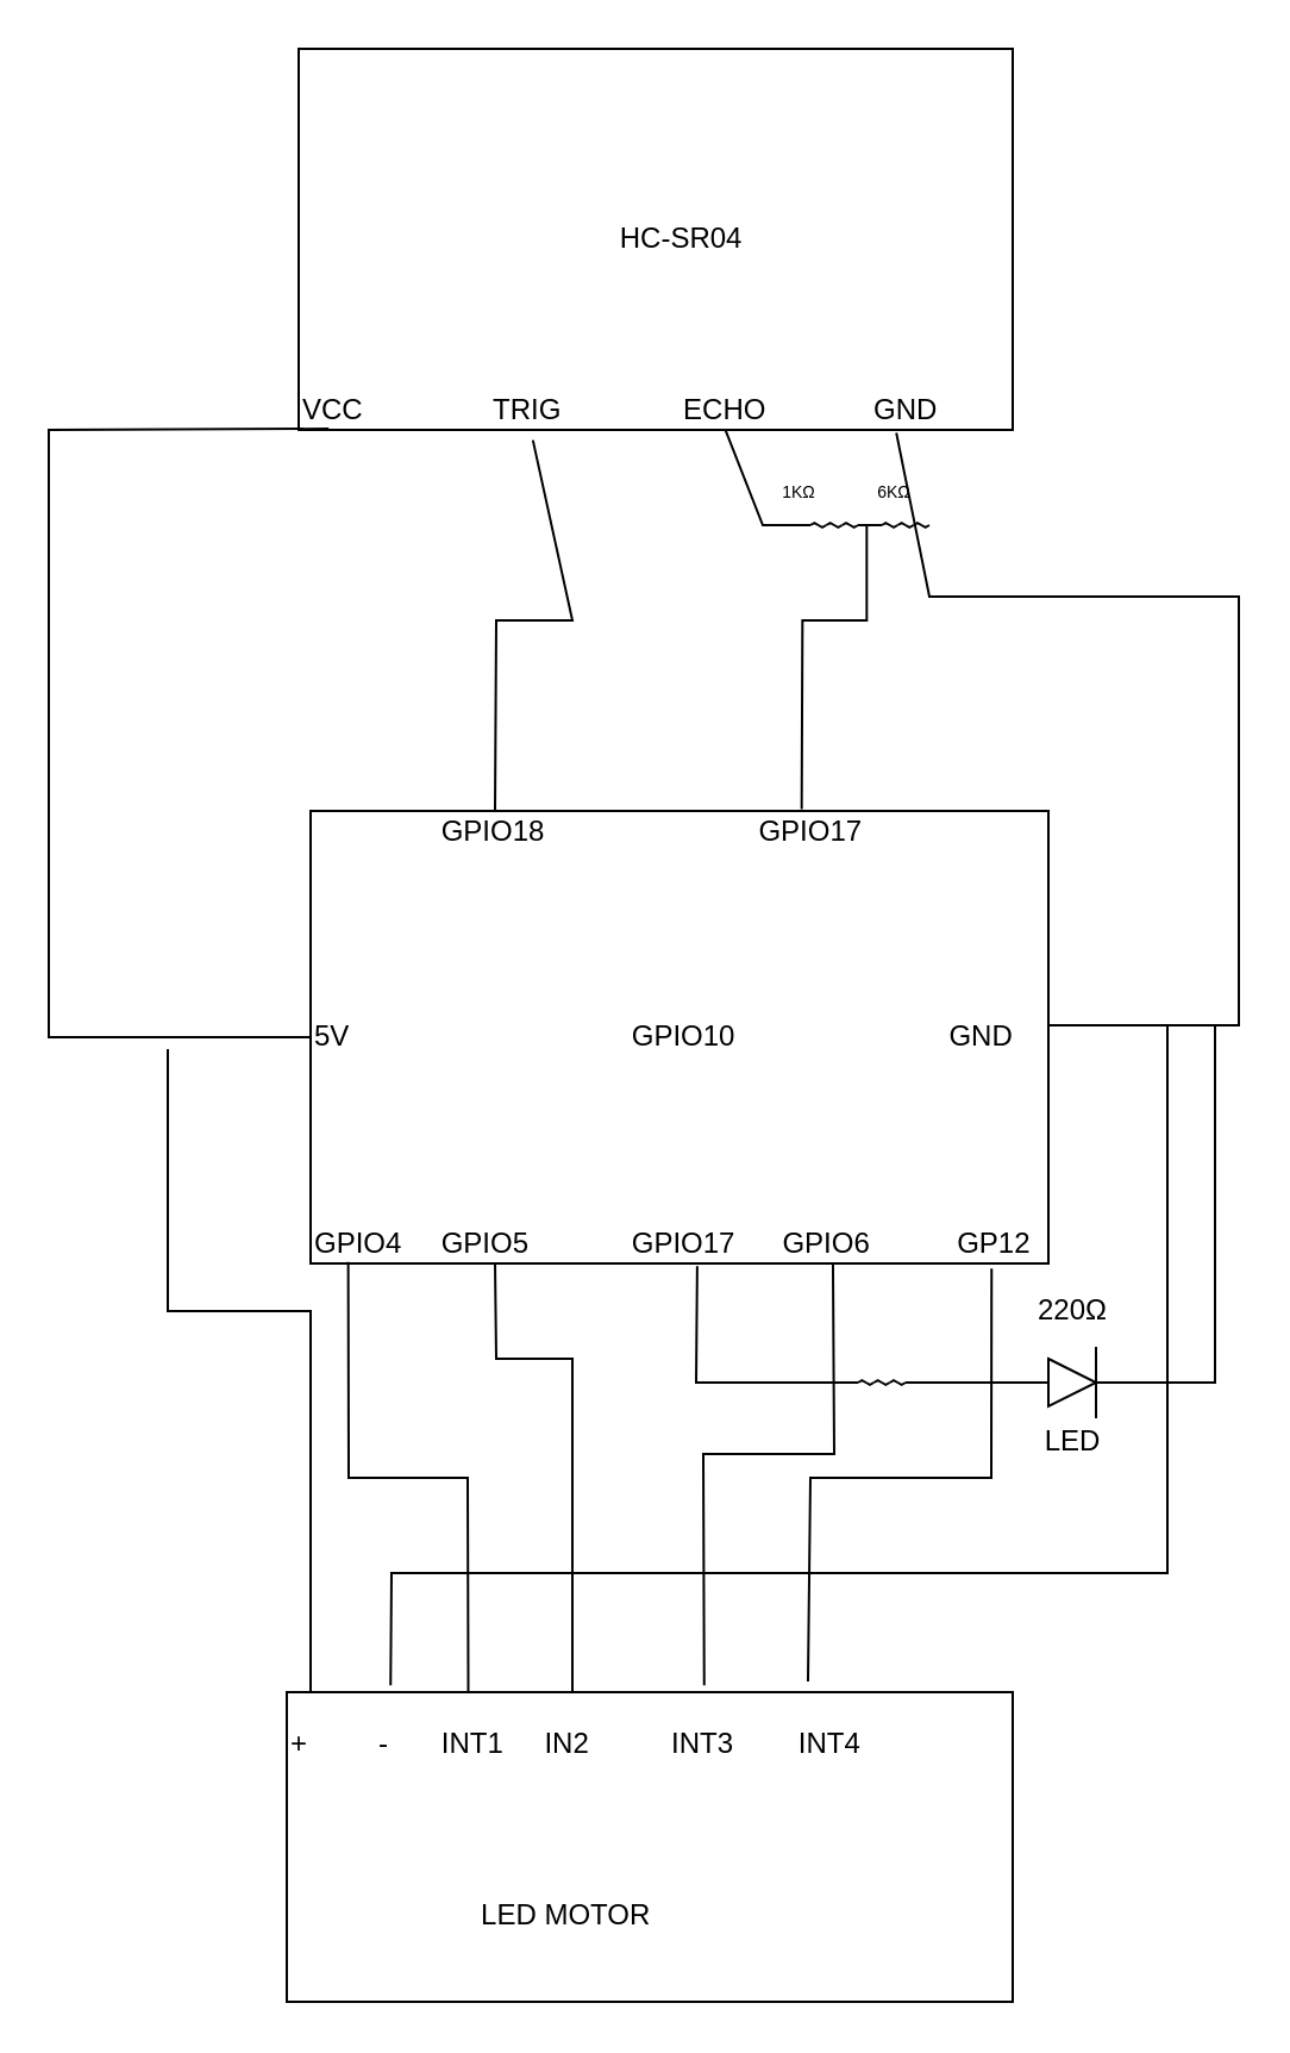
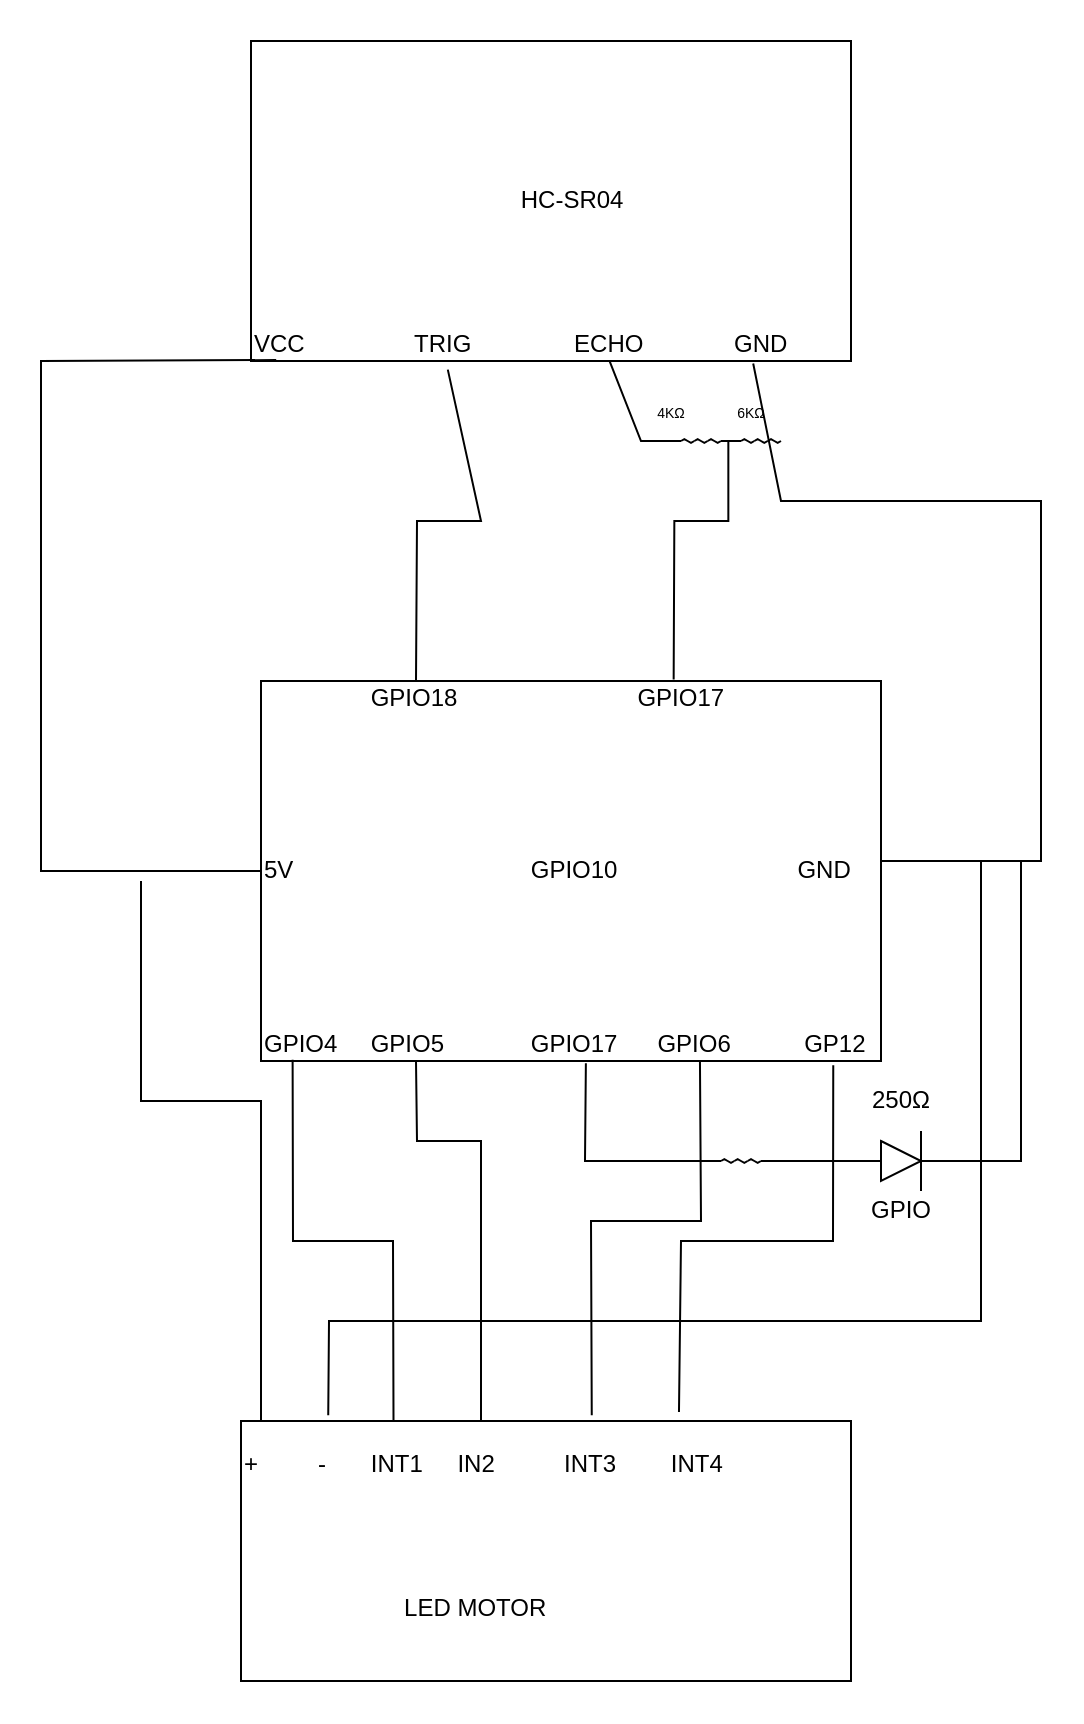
- <mxCell id="37" value="&lt;font style=&quot;font-size: 7px;&quot;&gt;1K&lt;/font&gt;&lt;font style=&quot;font-size: 7px;&quot;&gt;Ω&lt;/font&gt;" style="text;html=1;align=center;verticalAlign=middle;resizable=0;points=[];autosize=1;fillColor=none;" vertex="1" parent="1"><mxGeometry x="315" y="190" width="40" height="30" as="geometry" /></mxCell>
+ <mxCell id="37" value="&lt;font style=&quot;font-size: 7px;&quot;&gt;4K&lt;/font&gt;&lt;font style=&quot;font-size: 7px;&quot;&gt;Ω&lt;/font&gt;" style="text;html=1;align=center;verticalAlign=middle;resizable=0;points=[];autosize=1;fillColor=none;" vertex="1" parent="1"><mxGeometry x="315" y="190" width="40" height="30" as="geometry" /></mxCell>
- <mxCell id="36" value="220Ω" style="text;html=1;align=center;verticalAlign=middle;resizable=0;points=[];autosize=1;fillColor=none;" vertex="1" parent="1"><mxGeometry x="425" y="535" width="50" height="30" as="geometry" /></mxCell>
+ <mxCell id="36" value="250Ω" style="text;html=1;align=center;verticalAlign=middle;resizable=0;points=[];autosize=1;fillColor=none;" vertex="1" parent="1"><mxGeometry x="425" y="535" width="50" height="30" as="geometry" /></mxCell>
- <mxCell id="34" value="LED" style="text;html=1;align=center;verticalAlign=middle;resizable=0;points=[];autosize=1;fillColor=none;" vertex="1" parent="1"><mxGeometry x="425" y="590" width="50" height="30" as="geometry" /></mxCell>
+ <mxCell id="34" value="GPIO" style="text;html=1;align=center;verticalAlign=middle;resizable=0;points=[];autosize=1;fillColor=none;" vertex="1" parent="1"><mxGeometry x="425" y="590" width="50" height="30" as="geometry" /></mxCell>
